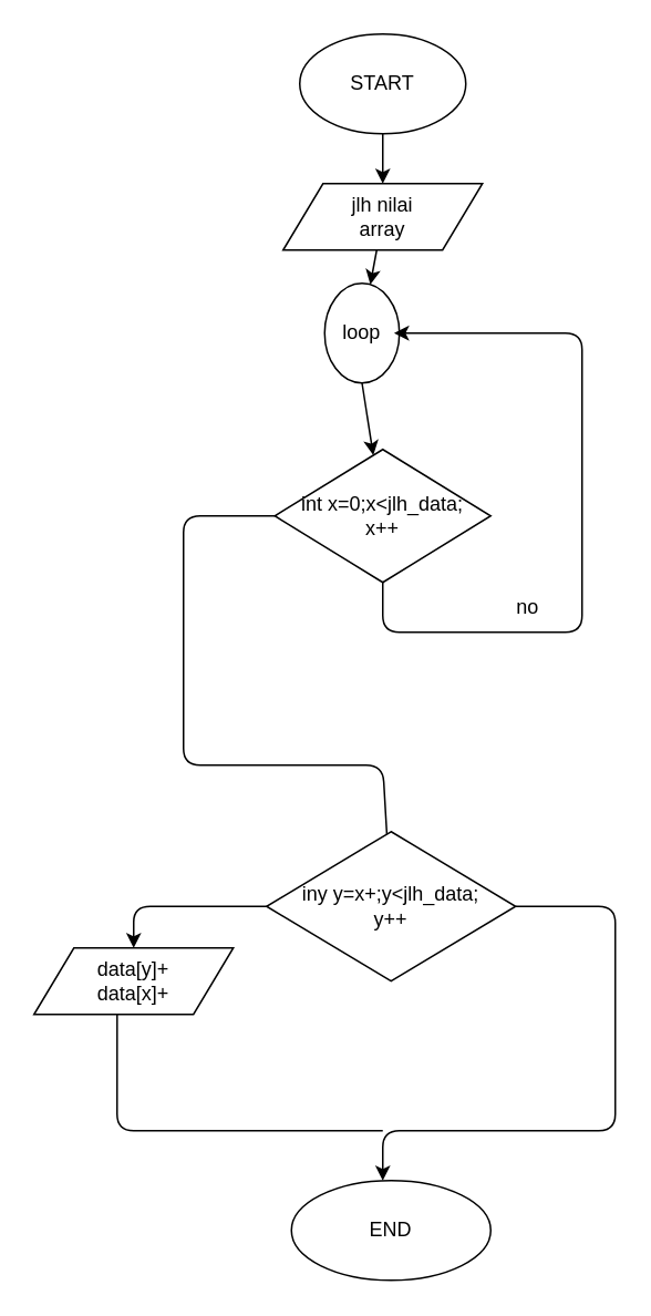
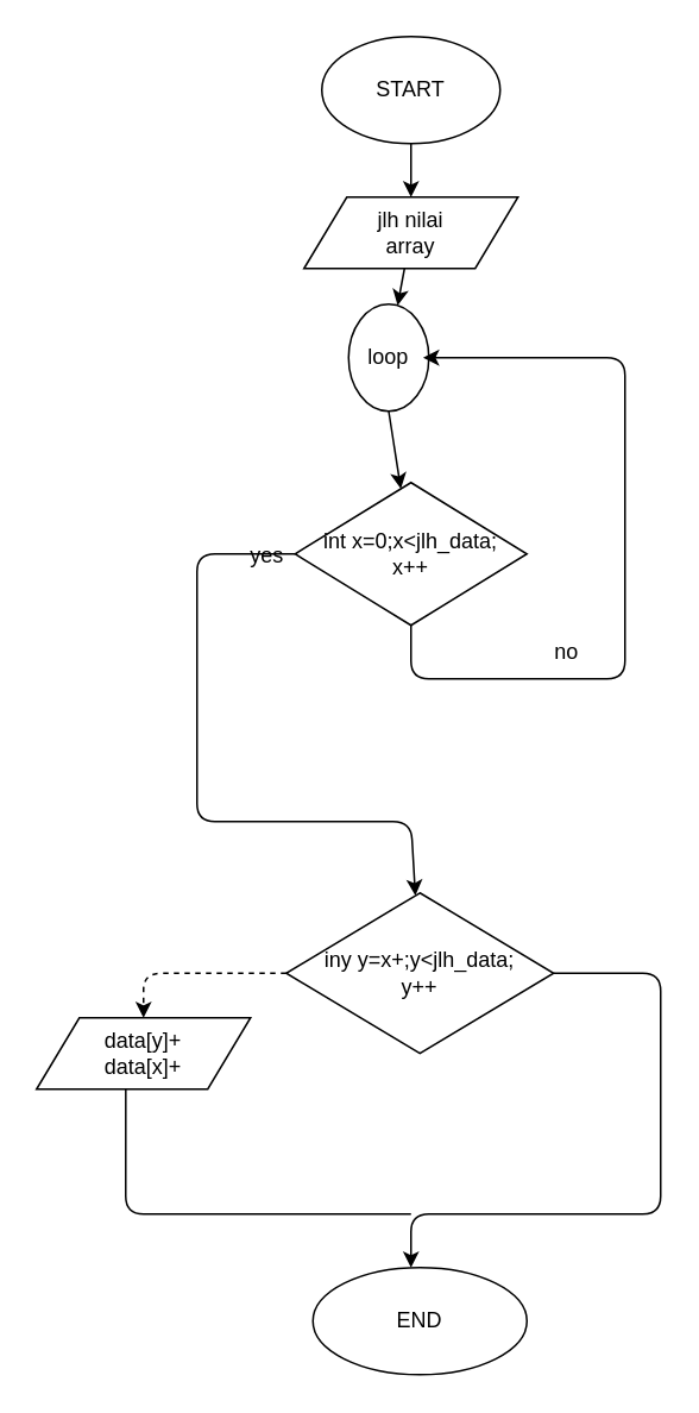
+ <mxCell id="18" value="yes" style="text;html=1;align=center;verticalAlign=middle;resizable=0;points=[];autosize=1;" parent="1" vertex="1"><mxGeometry x="134" y="301" width="30" height="20" as="geometry" /></mxCell>
- <mxCell id="10" value="" style="endArrow=none;html=1;exitX=0;exitY=0.5;exitDx=0;exitDy=0;" parent="1" source="8" target="11" edge="1"><mxGeometry width="50" height="50" relative="1" as="geometry"><mxPoint x="190" y="380" as="sourcePoint" /><mxPoint x="230" y="500" as="targetPoint" /><Array as="points"><mxPoint x="110" y="310" /><mxPoint x="110" y="460" /><mxPoint x="230" y="460" /></Array></mxGeometry></mxCell>
+ <mxCell id="10" value="" style="endArrow=classic;html=1;exitX=0;exitY=0.5;exitDx=0;exitDy=0;" parent="1" source="8" target="11" edge="1"><mxGeometry width="50" height="50" relative="1" as="geometry"><mxPoint x="190" y="380" as="sourcePoint" /><mxPoint x="230" y="500" as="targetPoint" /><Array as="points"><mxPoint x="110" y="310" /><mxPoint x="110" y="460" /><mxPoint x="230" y="460" /></Array></mxGeometry></mxCell>
- <mxCell id="13" value="" style="endArrow=classic;html=1;exitX=0;exitY=0.5;exitDx=0;exitDy=0;" parent="1" source="11" target="14" edge="1"><mxGeometry width="50" height="50" relative="1" as="geometry"><mxPoint x="80" y="555" as="sourcePoint" /><mxPoint x="80" y="580" as="targetPoint" /><Array as="points"><mxPoint x="80" y="545" /></Array></mxGeometry></mxCell>
+ <mxCell id="13" value="" style="endArrow=classic;html=1;exitX=0;exitY=0.5;exitDx=0;exitDy=0;dashed=1;" parent="1" source="11" target="14" edge="1"><mxGeometry width="50" height="50" relative="1" as="geometry"><mxPoint x="80" y="555" as="sourcePoint" /><mxPoint x="80" y="580" as="targetPoint" /><Array as="points"><mxPoint x="80" y="545" /></Array></mxGeometry></mxCell>
